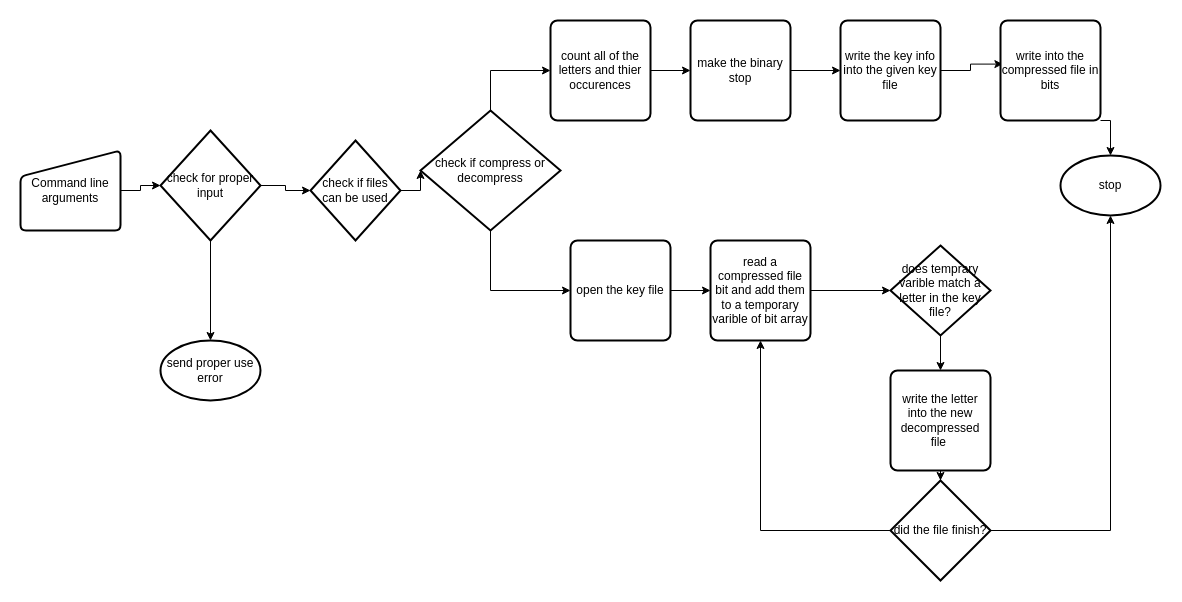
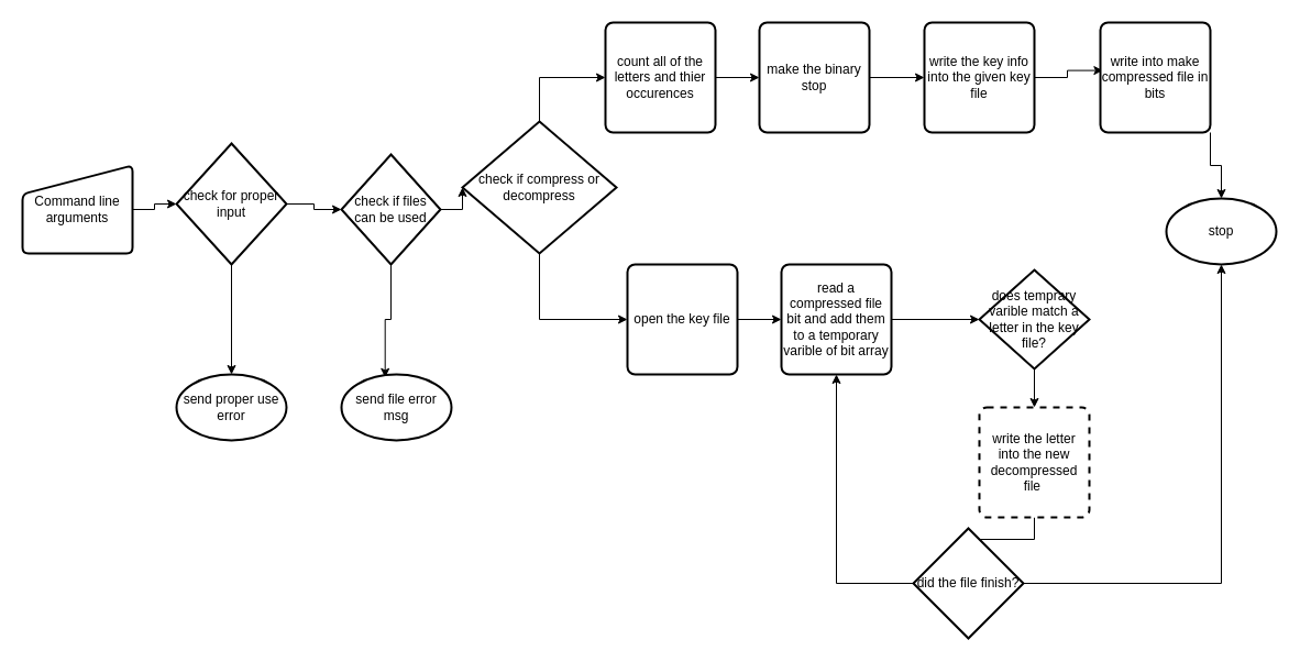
- <mxCell id="24" value="write into the compressed file in bits" style="rounded=1;whiteSpace=wrap;html=1;absoluteArcSize=1;arcSize=14;strokeWidth=2;" vertex="1" parent="1"><mxGeometry x="1000" y="20" width="100" height="100" as="geometry" /></mxCell>
+ <mxCell id="24" value="write into make compressed file in bits" style="rounded=1;whiteSpace=wrap;html=1;absoluteArcSize=1;arcSize=14;strokeWidth=2;" vertex="1" parent="1"><mxGeometry x="1000" y="20" width="100" height="100" as="geometry" /></mxCell>
- <mxCell id="20" value="stop" style="strokeWidth=2;html=1;shape=mxgraph.flowchart.start_1;whiteSpace=wrap;" vertex="1" parent="1"><mxGeometry x="1060" y="155" width="100" height="60" as="geometry" /></mxCell>
+ <mxCell id="20" value="stop" style="strokeWidth=2;html=1;shape=mxgraph.flowchart.start_1;whiteSpace=wrap;" vertex="1" parent="1"><mxGeometry x="1060" y="180" width="100" height="60" as="geometry" /></mxCell>
+ <mxCell id="8" style="edgeStyle=orthogonalEdgeStyle;rounded=0;orthogonalLoop=1;jettySize=auto;html=1;exitX=0.5;exitY=1;exitDx=0;exitDy=0;exitPerimeter=0;entryX=0.397;entryY=0.047;entryDx=0;entryDy=0;entryPerimeter=0;" edge="1" parent="1" source="10" target="11"><mxGeometry relative="1" as="geometry" /></mxCell>
+ <mxCell id="11" value="send file error msg" style="strokeWidth=2;html=1;shape=mxgraph.flowchart.start_1;whiteSpace=wrap;" vertex="1" parent="1"><mxGeometry x="310" y="340" width="100" height="60" as="geometry" /></mxCell>
- <mxCell id="31" value="write the letter into the new decompressed file&amp;nbsp;" style="rounded=1;whiteSpace=wrap;html=1;absoluteArcSize=1;arcSize=14;strokeWidth=2;" vertex="1" parent="1"><mxGeometry x="890" y="370" width="100" height="100" as="geometry" /></mxCell>
+ <mxCell id="31" value="write the letter into the new decompressed file&amp;nbsp;" style="rounded=1;whiteSpace=wrap;html=1;absoluteArcSize=1;arcSize=14;strokeWidth=2;dashed=1;" vertex="1" parent="1"><mxGeometry x="890" y="370" width="100" height="100" as="geometry" /></mxCell>
- <mxCell id="34" value="did the file finish?" style="strokeWidth=2;html=1;shape=mxgraph.flowchart.decision;whiteSpace=wrap;" vertex="1" parent="1"><mxGeometry x="890" y="480" width="100" height="100" as="geometry" /></mxCell>
+ <mxCell id="34" value="did the file finish?" style="strokeWidth=2;html=1;shape=mxgraph.flowchart.decision;whiteSpace=wrap;" vertex="1" parent="1"><mxGeometry x="830" y="480" width="100" height="100" as="geometry" /></mxCell>
